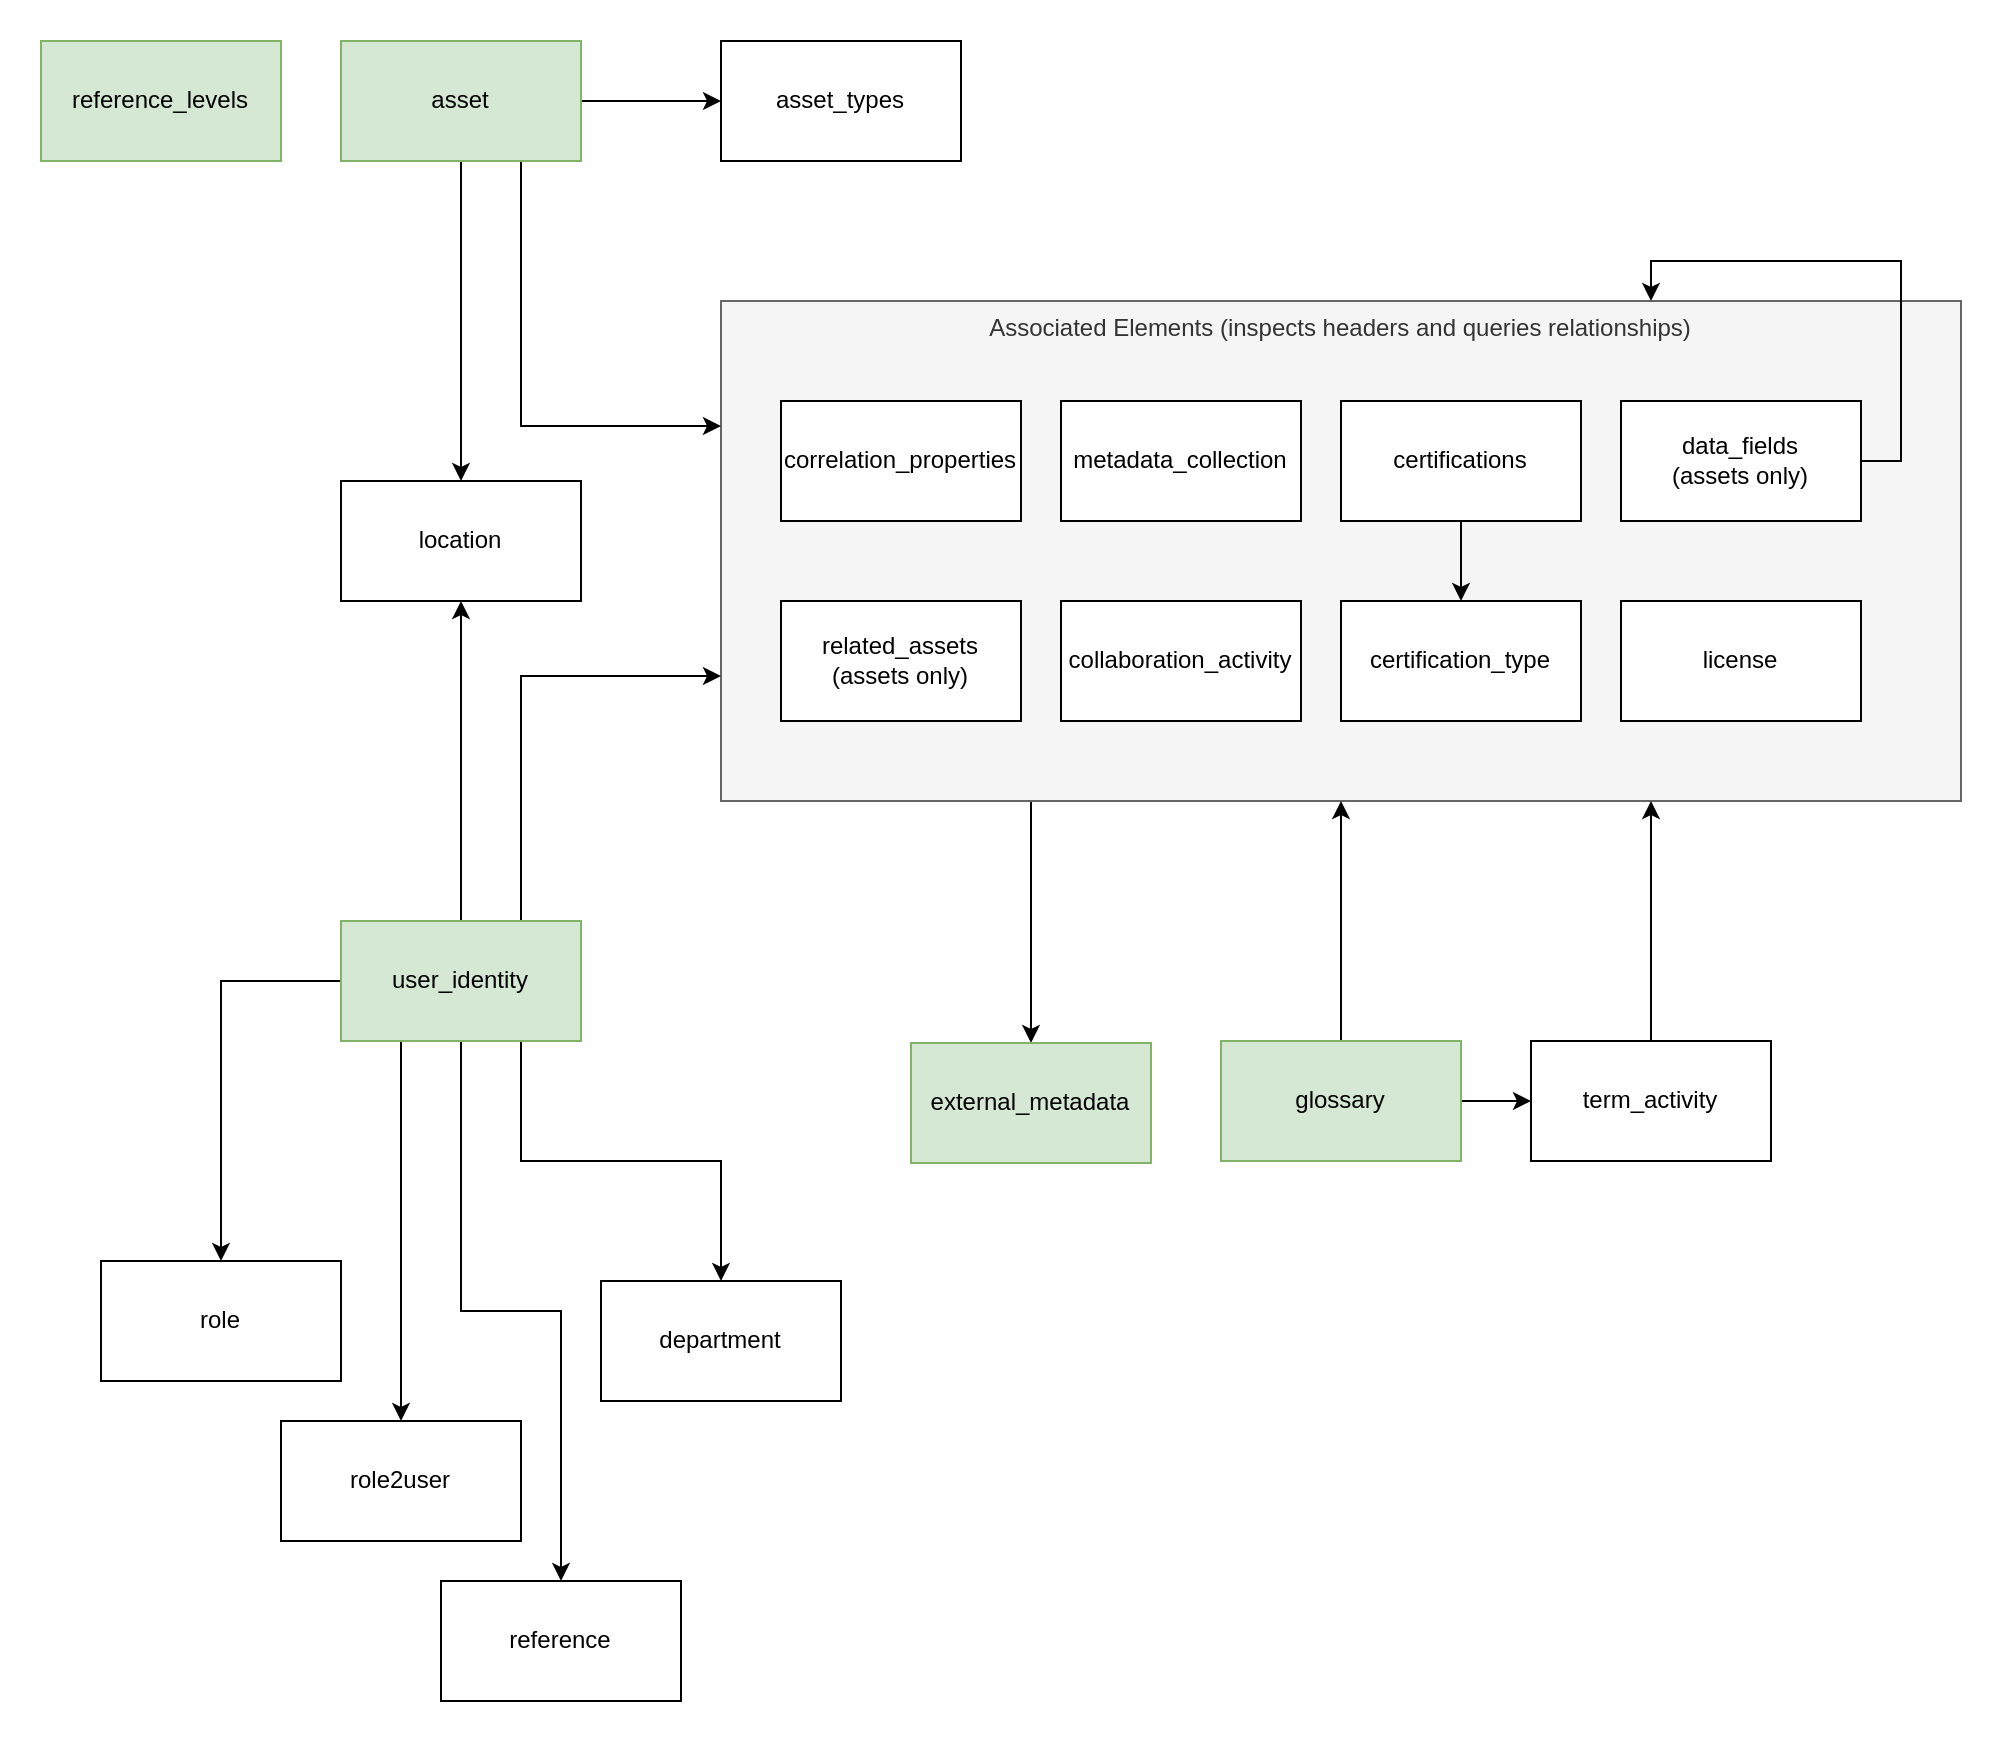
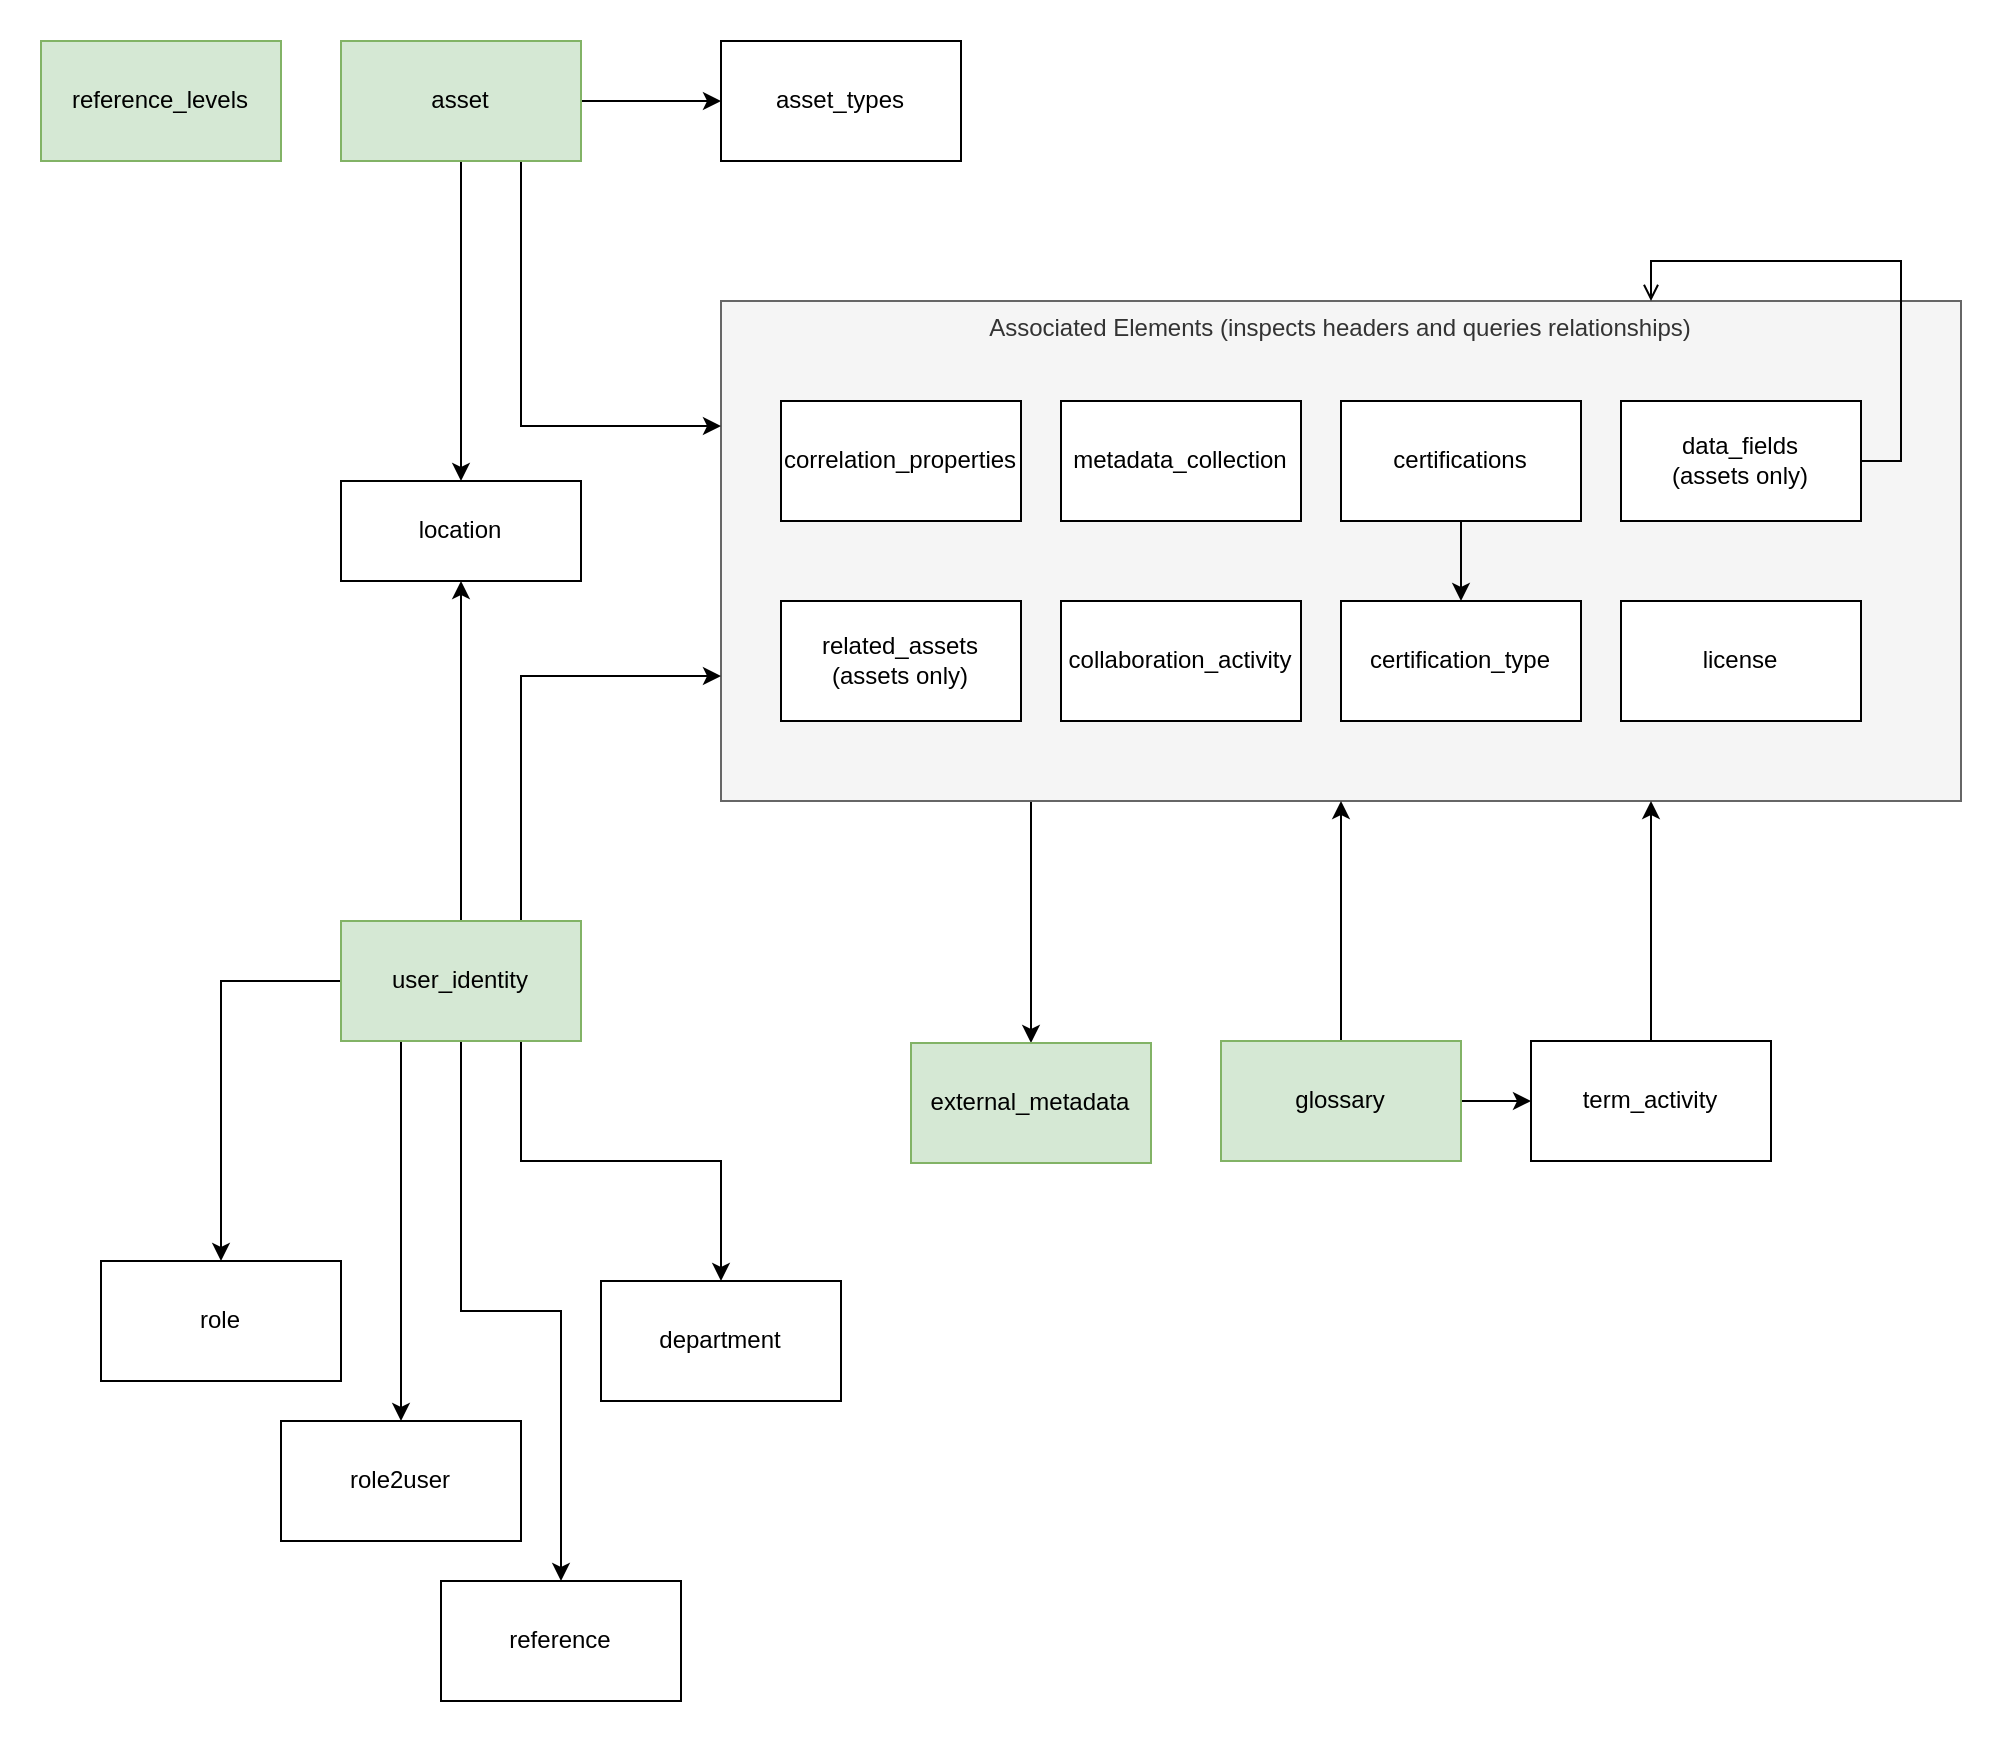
- <mxCell id="15" style="edgeStyle=orthogonalEdgeStyle;rounded=0;orthogonalLoop=1;jettySize=auto;html=1;exitX=1;exitY=0.5;exitDx=0;exitDy=0;entryX=0.75;entryY=0;entryDx=0;entryDy=0;" parent="1" source="16" target="3" edge="1"><mxGeometry relative="1" as="geometry"><Array as="points"><mxPoint x="950" y="230" /><mxPoint x="950" y="130" /><mxPoint x="825" y="130" /></Array></mxGeometry></mxCell>
+ <mxCell id="15" style="edgeStyle=orthogonalEdgeStyle;rounded=0;orthogonalLoop=1;jettySize=auto;html=1;exitX=1;exitY=0.5;exitDx=0;exitDy=0;entryX=0.75;entryY=0;entryDx=0;entryDy=0;endArrow=open;" parent="1" source="16" target="3" edge="1"><mxGeometry relative="1" as="geometry"><Array as="points"><mxPoint x="950" y="230" /><mxPoint x="950" y="130" /><mxPoint x="825" y="130" /></Array></mxGeometry></mxCell>
- <mxCell id="24" value="location" style="rounded=0;whiteSpace=wrap;html=1;" parent="1" vertex="1"><mxGeometry x="170" y="240" width="120" height="60" as="geometry" /></mxCell>
+ <mxCell id="24" value="location" style="rounded=0;whiteSpace=wrap;html=1;" parent="1" vertex="1"><mxGeometry x="170" y="240" width="120" height="50" as="geometry" /></mxCell>
